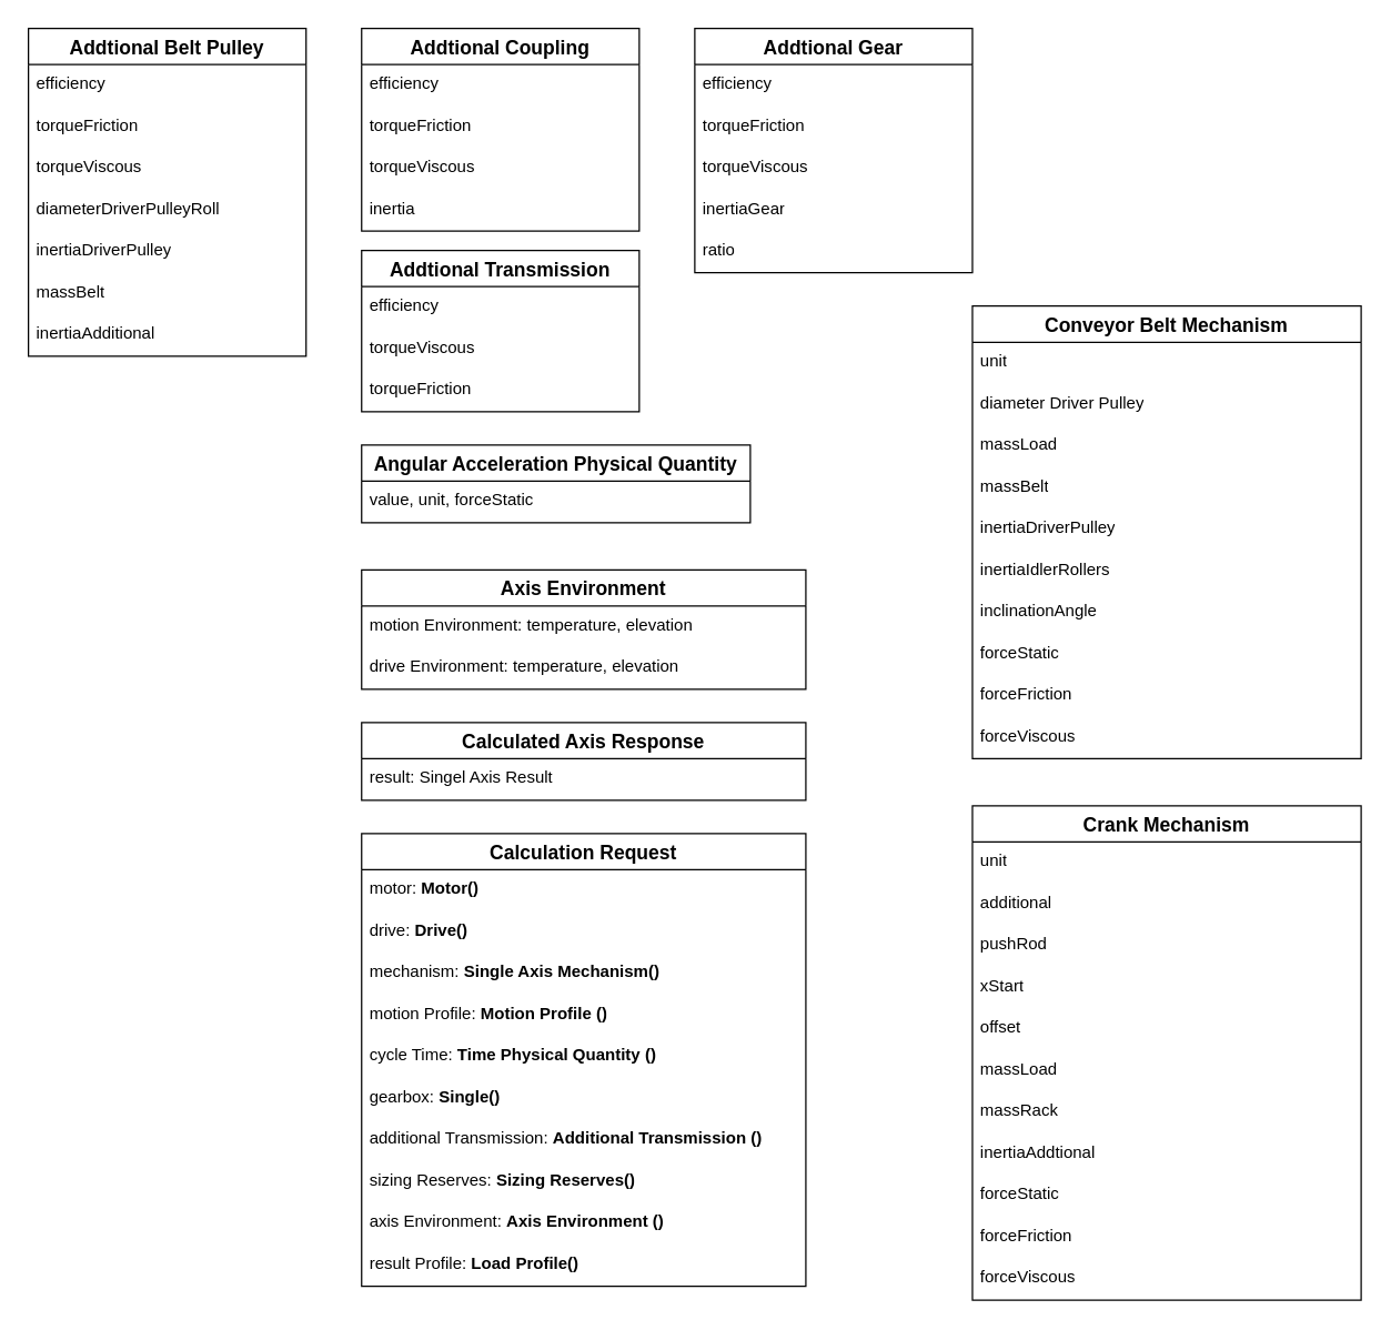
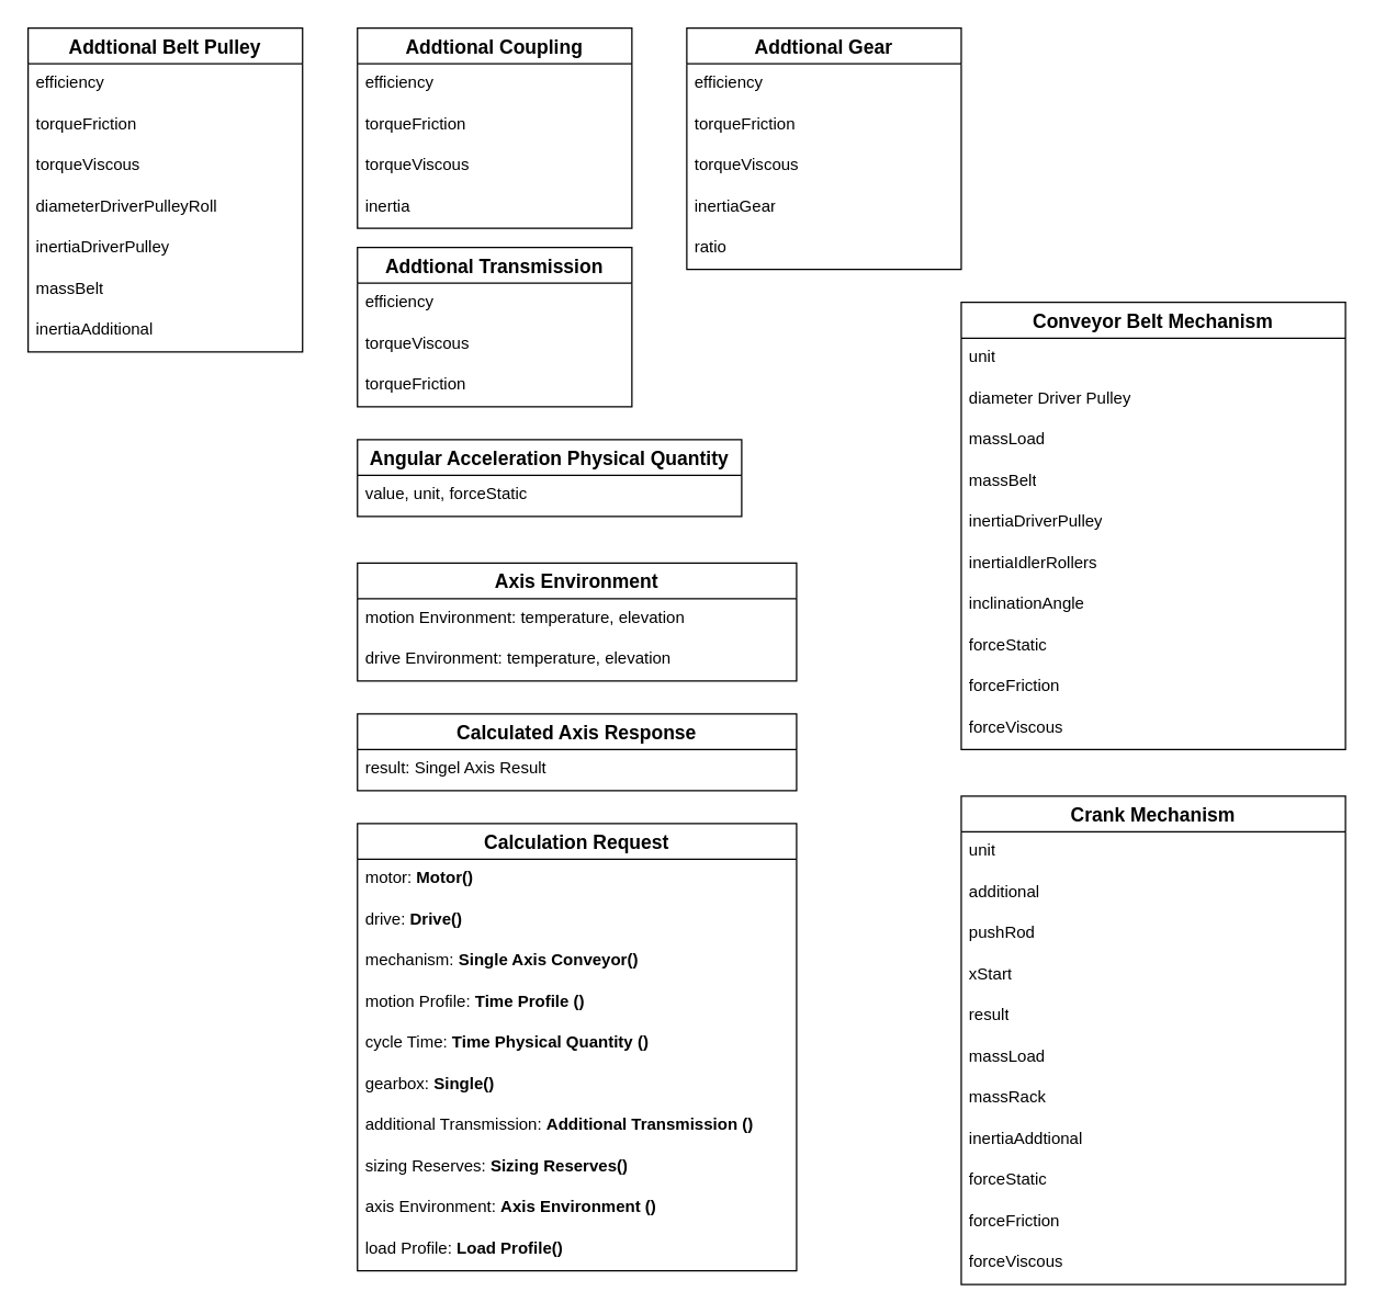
- <mxCell id="35" value="mechanism: &lt;b&gt;Single Axis Mechanism()&lt;/b&gt;&lt;span class=&quot;eusoft-eudic-chrome-extension-translate-content&quot;&gt;&lt;/span&gt;" style="text;strokeColor=none;fillColor=none;spacingLeft=4;spacingRight=4;overflow=hidden;rotatable=0;points=[[0,0.5],[1,0.5]];portConstraint=eastwest;fontSize=12;whiteSpace=wrap;html=1;" vertex="1" parent="32"><mxGeometry y="86" width="320" height="30" as="geometry" /></mxCell>
+ <mxCell id="35" value="mechanism: &lt;b&gt;Single Axis Conveyor()&lt;/b&gt;&lt;span class=&quot;eusoft-eudic-chrome-extension-translate-content&quot;&gt;&lt;/span&gt;" style="text;strokeColor=none;fillColor=none;spacingLeft=4;spacingRight=4;overflow=hidden;rotatable=0;points=[[0,0.5],[1,0.5]];portConstraint=eastwest;fontSize=12;whiteSpace=wrap;html=1;" vertex="1" parent="32"><mxGeometry y="86" width="320" height="30" as="geometry" /></mxCell>
- <mxCell id="36" value="motion Profile: &lt;b&gt;Motion Profile ()&lt;/b&gt;" style="text;strokeColor=none;fillColor=none;spacingLeft=4;spacingRight=4;overflow=hidden;rotatable=0;points=[[0,0.5],[1,0.5]];portConstraint=eastwest;fontSize=12;whiteSpace=wrap;html=1;" vertex="1" parent="32"><mxGeometry y="116" width="320" height="30" as="geometry" /></mxCell>
+ <mxCell id="36" value="motion Profile: &lt;b&gt;Time Profile ()&lt;/b&gt;" style="text;strokeColor=none;fillColor=none;spacingLeft=4;spacingRight=4;overflow=hidden;rotatable=0;points=[[0,0.5],[1,0.5]];portConstraint=eastwest;fontSize=12;whiteSpace=wrap;html=1;" vertex="1" parent="32"><mxGeometry y="116" width="320" height="30" as="geometry" /></mxCell>
- <mxCell id="59" value="offset&lt;span class=&quot;eusoft-eudic-chrome-extension-translate-content&quot;&gt;&lt;/span&gt;" style="text;strokeColor=none;fillColor=none;spacingLeft=4;spacingRight=4;overflow=hidden;rotatable=0;points=[[0,0.5],[1,0.5]];portConstraint=eastwest;fontSize=12;whiteSpace=wrap;html=1;" vertex="1" parent="54"><mxGeometry y="146" width="280" height="30" as="geometry" /></mxCell>
+ <mxCell id="59" value="result&lt;span class=&quot;eusoft-eudic-chrome-extension-translate-content&quot;&gt;&lt;/span&gt;" style="text;strokeColor=none;fillColor=none;spacingLeft=4;spacingRight=4;overflow=hidden;rotatable=0;points=[[0,0.5],[1,0.5]];portConstraint=eastwest;fontSize=12;whiteSpace=wrap;html=1;" vertex="1" parent="54"><mxGeometry y="146" width="280" height="30" as="geometry" /></mxCell>
- <mxCell id="42" value="result Profile: &lt;b&gt;Load Profile()&lt;/b&gt;&lt;span class=&quot;eusoft-eudic-chrome-extension-translate-content&quot;&gt;&lt;/span&gt;" style="text;strokeColor=none;fillColor=none;spacingLeft=4;spacingRight=4;overflow=hidden;rotatable=0;points=[[0,0.5],[1,0.5]];portConstraint=eastwest;fontSize=12;whiteSpace=wrap;html=1;" vertex="1" parent="32"><mxGeometry y="296" width="320" height="30" as="geometry" /></mxCell>
+ <mxCell id="42" value="load Profile: &lt;b&gt;Load Profile()&lt;/b&gt;&lt;span class=&quot;eusoft-eudic-chrome-extension-translate-content&quot;&gt;&lt;/span&gt;" style="text;strokeColor=none;fillColor=none;spacingLeft=4;spacingRight=4;overflow=hidden;rotatable=0;points=[[0,0.5],[1,0.5]];portConstraint=eastwest;fontSize=12;whiteSpace=wrap;html=1;" vertex="1" parent="32"><mxGeometry y="296" width="320" height="30" as="geometry" /></mxCell>
